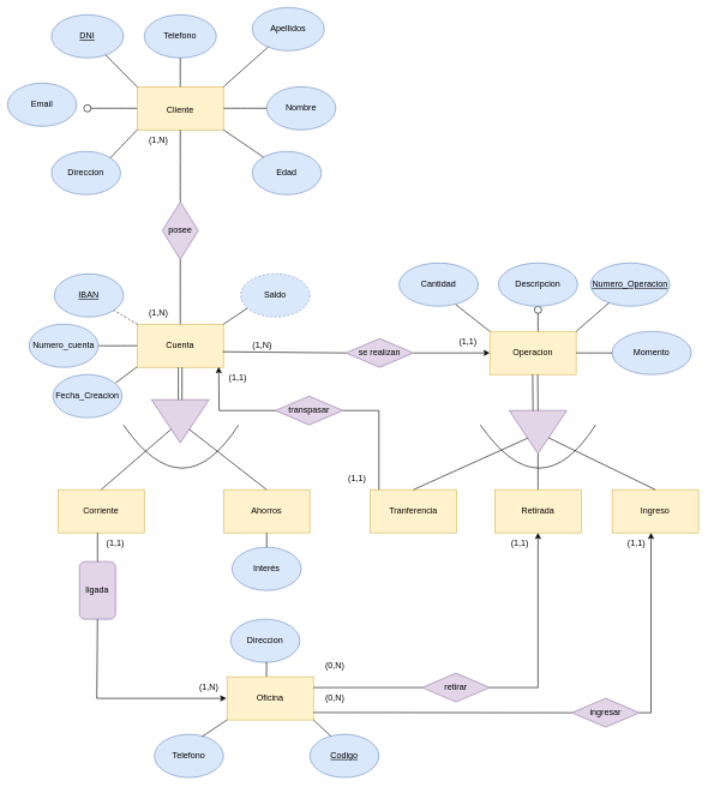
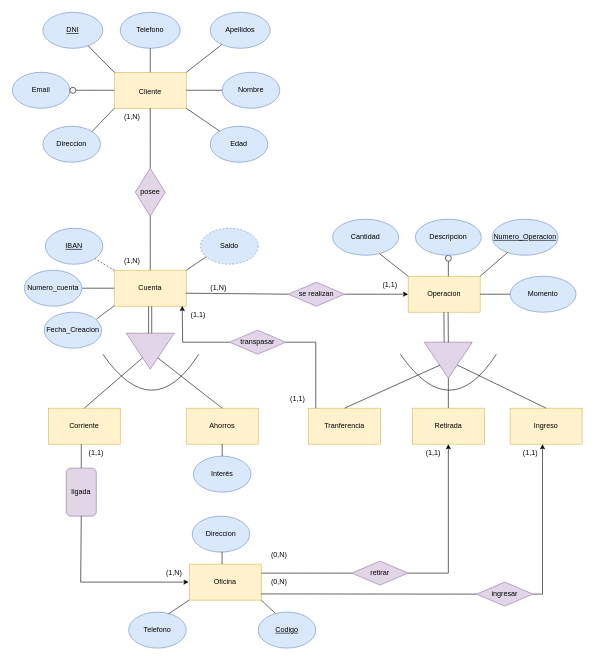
- <mxCell id="4" value="Apellidos" style="ellipse;whiteSpace=wrap;html=1;fillColor=#dae8fc;strokeColor=#6c8ebf;" vertex="1" parent="1"><mxGeometry x="350" y="10" width="100" height="60" as="geometry" /></mxCell>
+ <mxCell id="4" value="Apellidos" style="ellipse;whiteSpace=wrap;html=1;fillColor=#dae8fc;strokeColor=#6c8ebf;" vertex="1" parent="1"><mxGeometry x="350" y="20" width="100" height="60" as="geometry" /></mxCell>
- <mxCell id="8" value="Email" style="ellipse;whiteSpace=wrap;html=1;fillColor=#dae8fc;strokeColor=#6c8ebf;" vertex="1" parent="1"><mxGeometry x="10" y="115" width="96" height="60" as="geometry" /></mxCell>
+ <mxCell id="8" value="Email" style="ellipse;whiteSpace=wrap;html=1;fillColor=#dae8fc;strokeColor=#6c8ebf;" vertex="1" parent="1"><mxGeometry x="20" y="120" width="96" height="60" as="geometry" /></mxCell>
